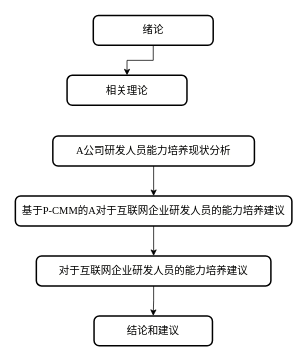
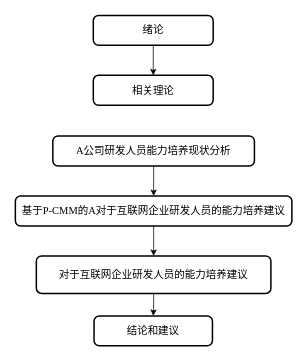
- <mxCell id="11" value="&lt;div style=&quot;background-color: rgb(255, 255, 254); font-family: Consolas, &amp;quot;Courier New&amp;quot;, monospace; font-size: 14px; line-height: 19px; white-space: pre;&quot;&gt;&lt;p class=&quot;MsoNormal&quot;&gt;&lt;span style=&quot;mso-spacerun:'yes';font-family:宋体;font-size:10.5pt;&lt;br/&gt;mso-font-kerning:1.0pt;&quot;&gt;相关理论&lt;/span&gt;&lt;/p&gt;&lt;/div&gt;" style="rounded=1;whiteSpace=wrap;html=1;absoluteArcSize=1;arcSize=14;strokeWidth=2;" parent="1" vertex="1"><mxGeometry x="89" y="100" width="160" height="40" as="geometry" /></mxCell>
+ <mxCell id="11" value="&lt;div style=&quot;background-color: rgb(255, 255, 254); font-family: Consolas, &amp;quot;Courier New&amp;quot;, monospace; font-size: 14px; line-height: 19px; white-space: pre;&quot;&gt;&lt;p class=&quot;MsoNormal&quot;&gt;&lt;span style=&quot;mso-spacerun:'yes';font-family:宋体;font-size:10.5pt;&lt;br/&gt;mso-font-kerning:1.0pt;&quot;&gt;相关理论&lt;/span&gt;&lt;/p&gt;&lt;/div&gt;" style="rounded=1;whiteSpace=wrap;html=1;absoluteArcSize=1;arcSize=14;strokeWidth=2;" parent="1" vertex="1"><mxGeometry x="124" y="100" width="160" height="40" as="geometry" /></mxCell>
- <mxCell id="7" value="&lt;div style=&quot;background-color: rgb(255, 255, 254); font-family: Consolas, &amp;quot;Courier New&amp;quot;, monospace; font-size: 14px; line-height: 19px; white-space: pre;&quot;&gt;&lt;p class=&quot;MsoNormal&quot;&gt;&lt;span style=&quot;mso-spacerun:'yes';font-family:宋体;font-size:10.5pt;&lt;br/&gt;mso-font-kerning:1.0pt;&quot;&gt;对于互联网企业研发人员的能力培养建议&lt;/span&gt;&lt;/p&gt;&lt;/div&gt;" style="rounded=1;whiteSpace=wrap;html=1;absoluteArcSize=1;arcSize=14;strokeWidth=2;" parent="1" vertex="1"><mxGeometry x="48" y="341" width="313" height="40" as="geometry" /></mxCell>
+ <mxCell id="7" value="&lt;div style=&quot;background-color: rgb(255, 255, 254); font-family: Consolas, &amp;quot;Courier New&amp;quot;, monospace; font-size: 14px; line-height: 19px; white-space: pre;&quot;&gt;&lt;p class=&quot;MsoNormal&quot;&gt;&lt;span style=&quot;mso-spacerun:'yes';font-family:宋体;font-size:10.5pt;&lt;br/&gt;mso-font-kerning:1.0pt;&quot;&gt;对于互联网企业研发人员的能力培养建议&lt;/span&gt;&lt;/p&gt;&lt;/div&gt;" style="rounded=1;whiteSpace=wrap;html=1;absoluteArcSize=1;arcSize=14;strokeWidth=2;" parent="1" vertex="1"><mxGeometry x="48" y="341" width="313" height="50" as="geometry" /></mxCell>
